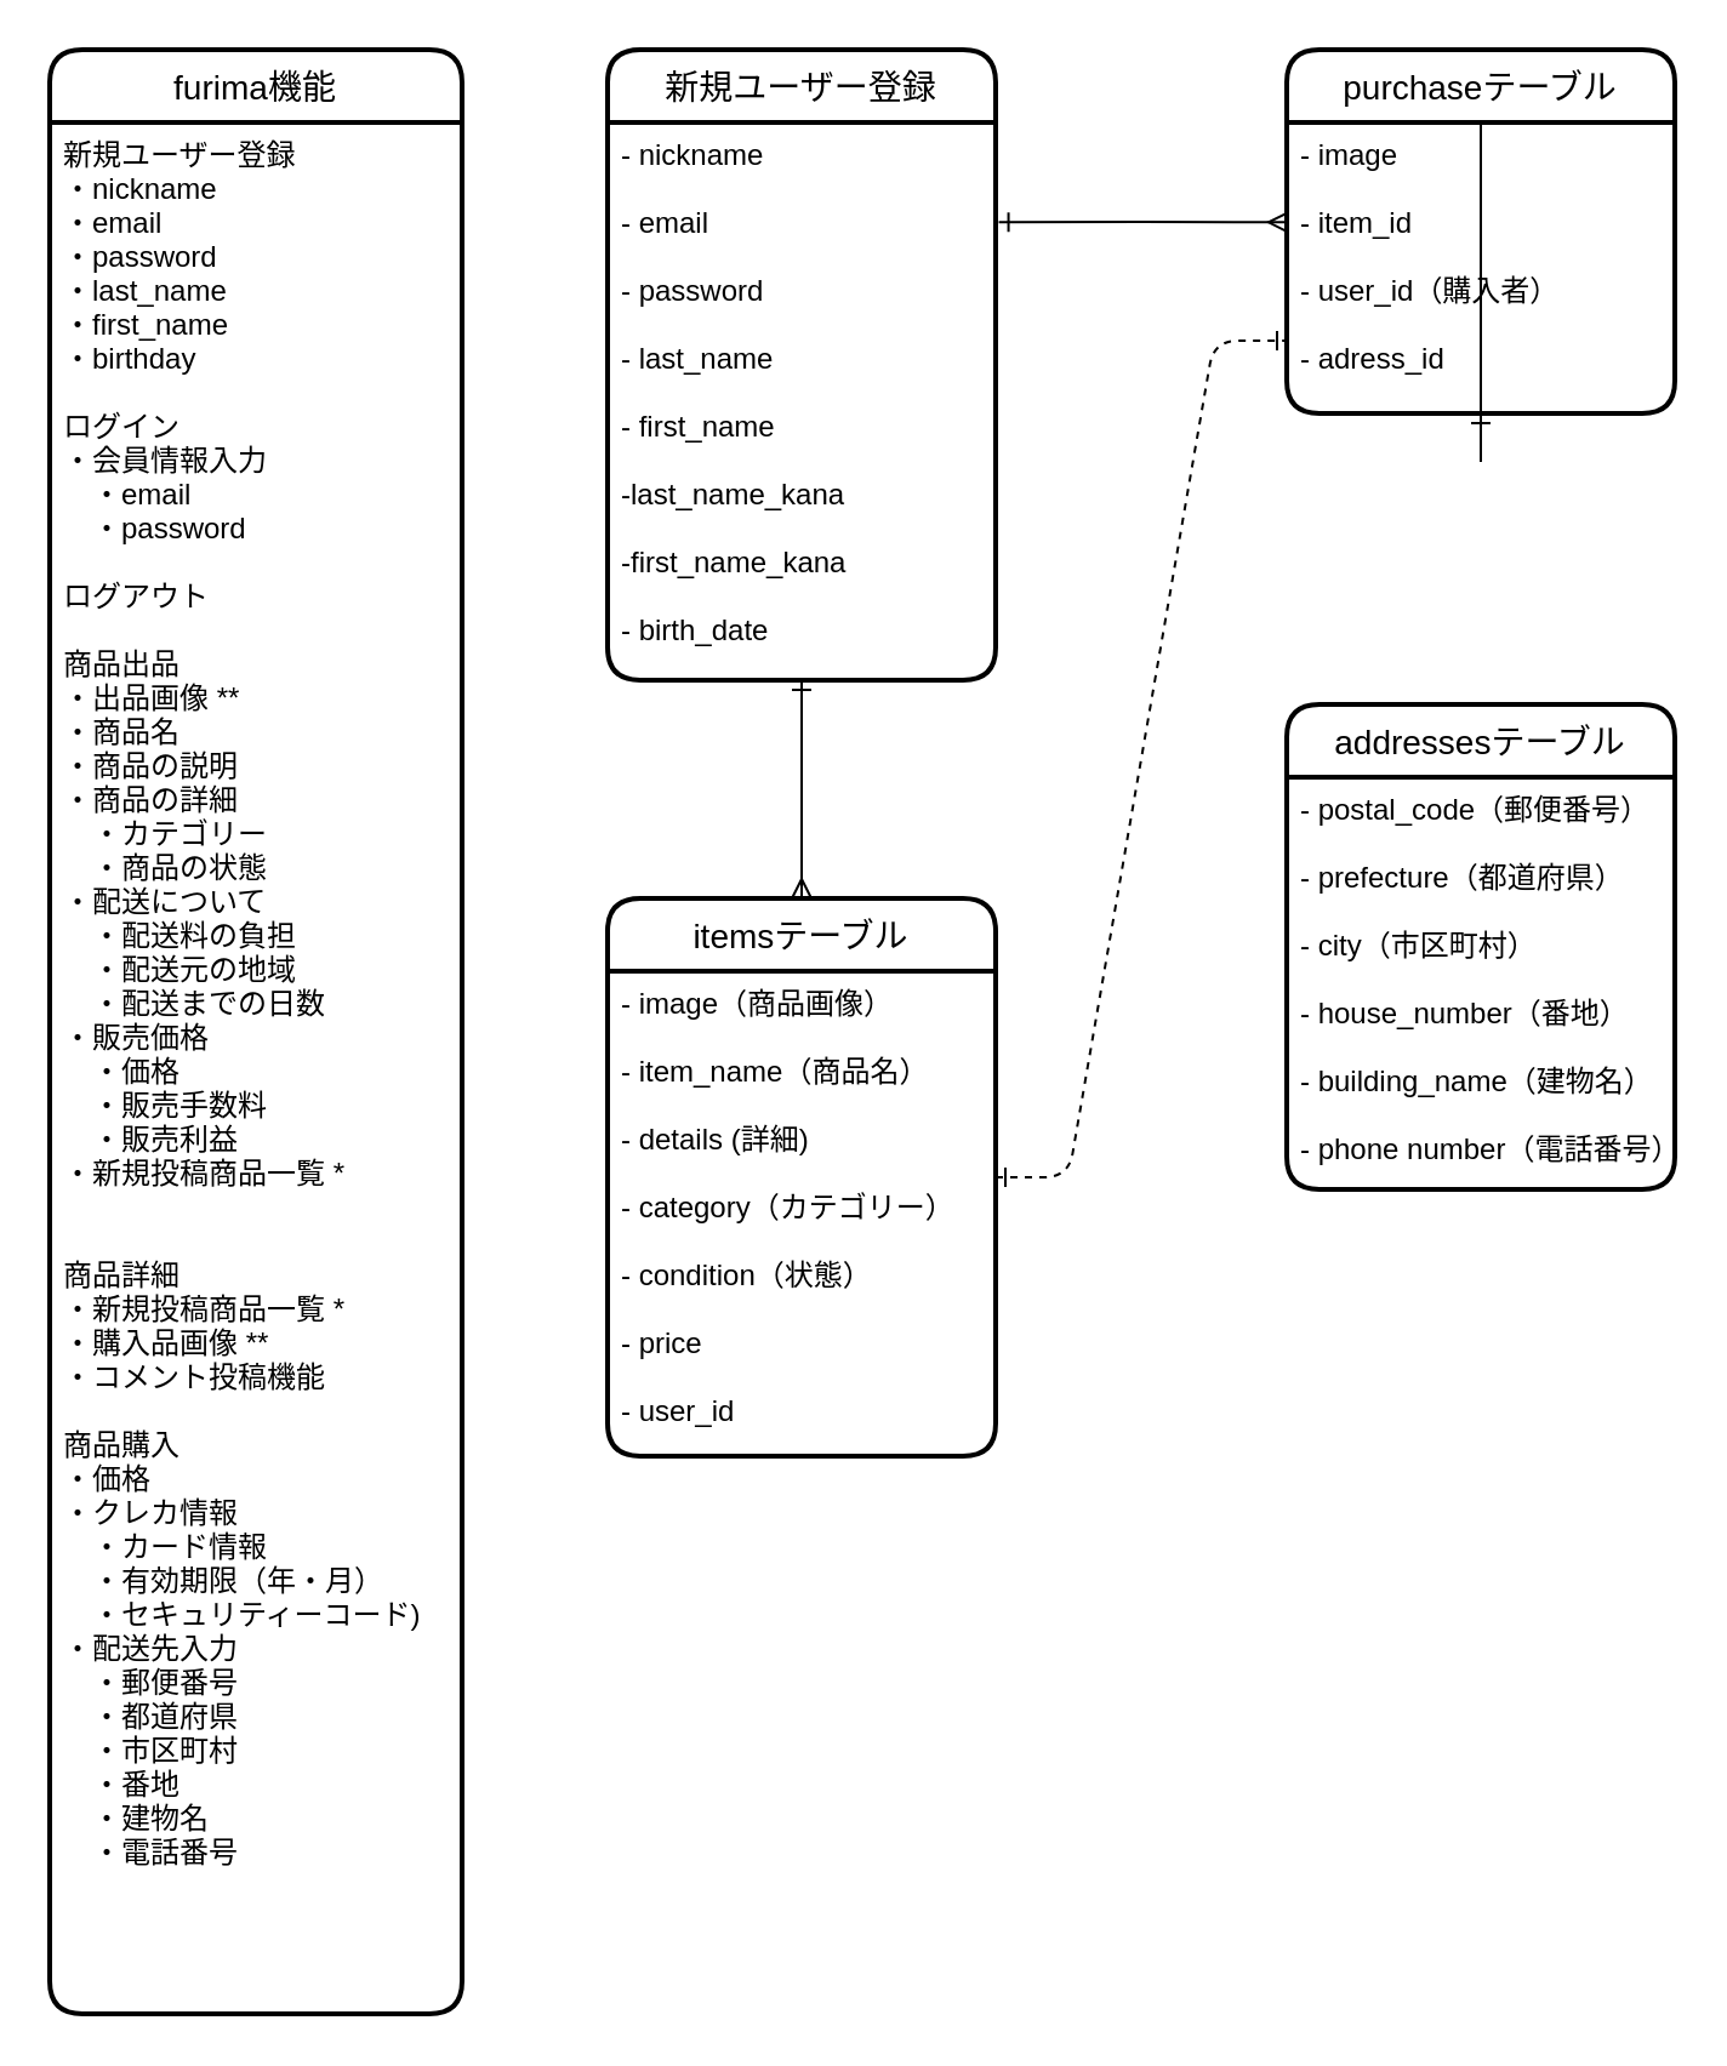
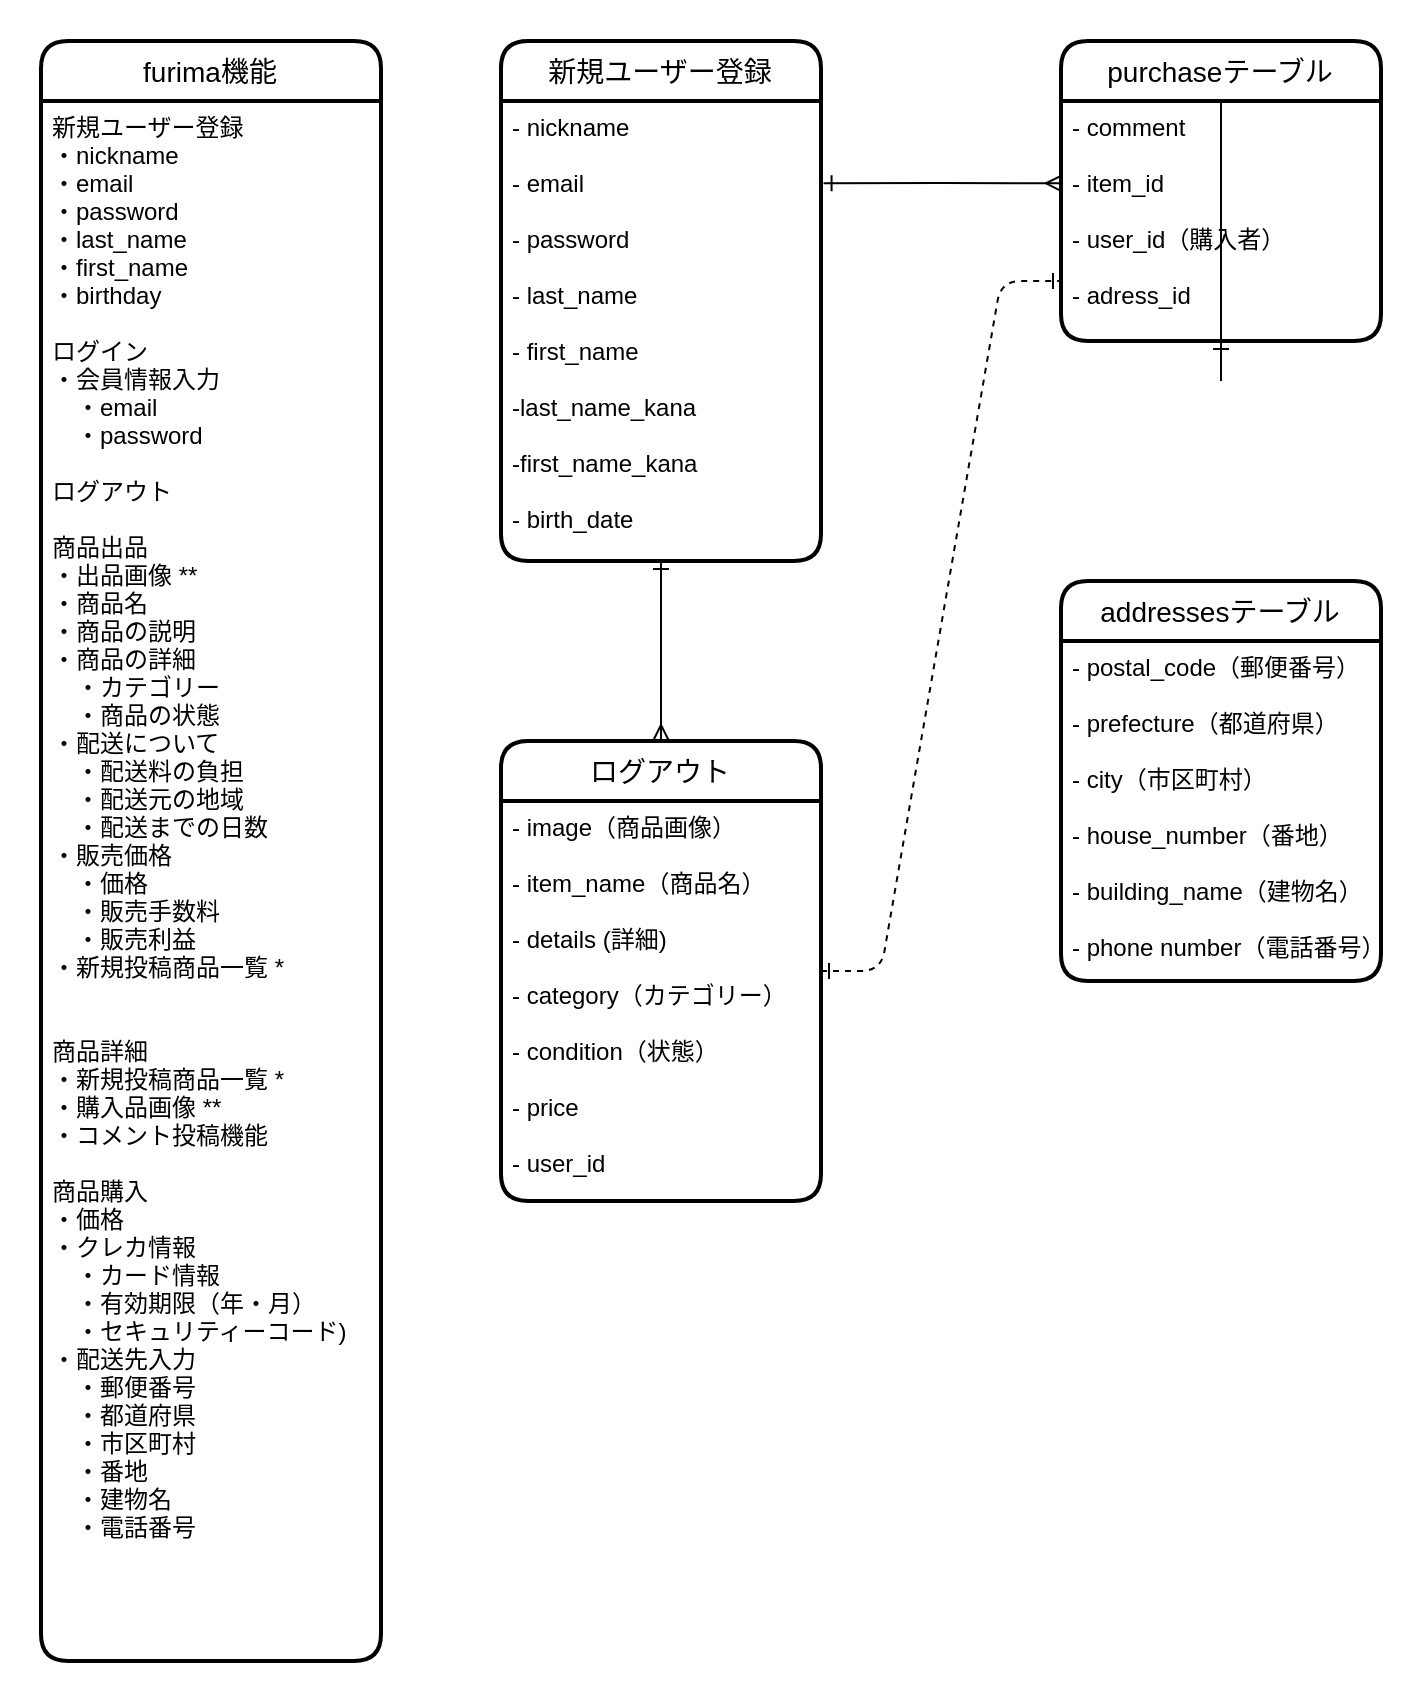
- <mxCell id="8" value="- image&#10;&#10;- item_id&#10;&#10;- user_id（購入者）&#10;&#10;- adress_id" style="align=left;strokeColor=none;fillColor=none;spacingLeft=4;fontSize=12;verticalAlign=top;resizable=0;rotatable=0;part=1;" parent="7" vertex="1"><mxGeometry y="30" width="160" height="120" as="geometry" /></mxCell>
+ <mxCell id="8" value="- comment&#10;&#10;- item_id&#10;&#10;- user_id（購入者）&#10;&#10;- adress_id" style="align=left;strokeColor=none;fillColor=none;spacingLeft=4;fontSize=12;verticalAlign=top;resizable=0;rotatable=0;part=1;" parent="7" vertex="1"><mxGeometry y="30" width="160" height="120" as="geometry" /></mxCell>
- <mxCell id="9" value="itemsテーブル" style="swimlane;childLayout=stackLayout;horizontal=1;startSize=30;horizontalStack=0;rounded=1;fontSize=14;fontStyle=0;strokeWidth=2;resizeParent=0;resizeLast=1;shadow=0;dashed=0;align=center;" parent="1" vertex="1"><mxGeometry x="250" y="370" width="160" height="230" as="geometry"><mxRectangle x="350" y="680" width="70" height="30" as="alternateBounds" /></mxGeometry></mxCell>
+ <mxCell id="9" value="ログアウト" style="swimlane;childLayout=stackLayout;horizontal=1;startSize=30;horizontalStack=0;rounded=1;fontSize=14;fontStyle=0;strokeWidth=2;resizeParent=0;resizeLast=1;shadow=0;dashed=0;align=center;" parent="1" vertex="1"><mxGeometry x="250" y="370" width="160" height="230" as="geometry"><mxRectangle x="350" y="680" width="70" height="30" as="alternateBounds" /></mxGeometry></mxCell>
